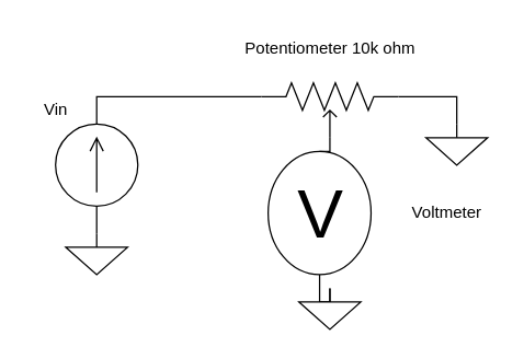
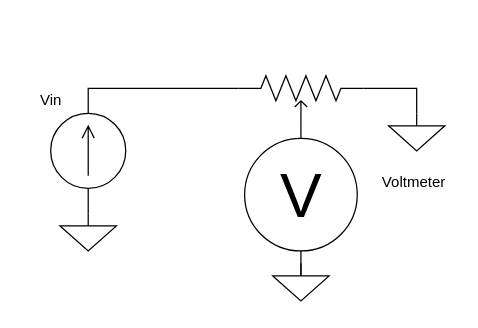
- <mxCell id="14" value="Potentiometer 10k ohm" style="text;html=1;align=center;verticalAlign=middle;resizable=0;points=[];autosize=1;strokeColor=none;fillColor=none;" vertex="1" parent="1"><mxGeometry x="165" y="20" width="150" height="30" as="geometry" /></mxCell>
- <mxCell id="6" value="V" style="verticalLabelPosition=middle;shadow=0;dashed=0;align=center;html=1;verticalAlign=middle;strokeWidth=1;shape=ellipse;aspect=fixed;fontSize=50;" vertex="1" parent="1"><mxGeometry x="195" y="110" width="75" height="90" as="geometry" /></mxCell>
+ <mxCell id="6" value="V" style="verticalLabelPosition=middle;shadow=0;dashed=0;align=center;html=1;verticalAlign=middle;strokeWidth=1;shape=ellipse;aspect=fixed;fontSize=50;" vertex="1" parent="1"><mxGeometry x="195" y="110" width="90" height="90" as="geometry" /></mxCell>
- <mxCell id="15" value="Voltmeter" style="text;html=1;align=center;verticalAlign=middle;resizable=0;points=[];autosize=1;strokeColor=none;fillColor=none;" vertex="1" parent="1"><mxGeometry x="290" y="140" width="70" height="30" as="geometry" /></mxCell>
+ <mxCell id="15" value="Voltmeter" style="text;html=1;align=center;verticalAlign=middle;resizable=0;points=[];autosize=1;strokeColor=none;fillColor=none;" vertex="1" parent="1"><mxGeometry x="295" y="130" width="70" height="30" as="geometry" /></mxCell>
